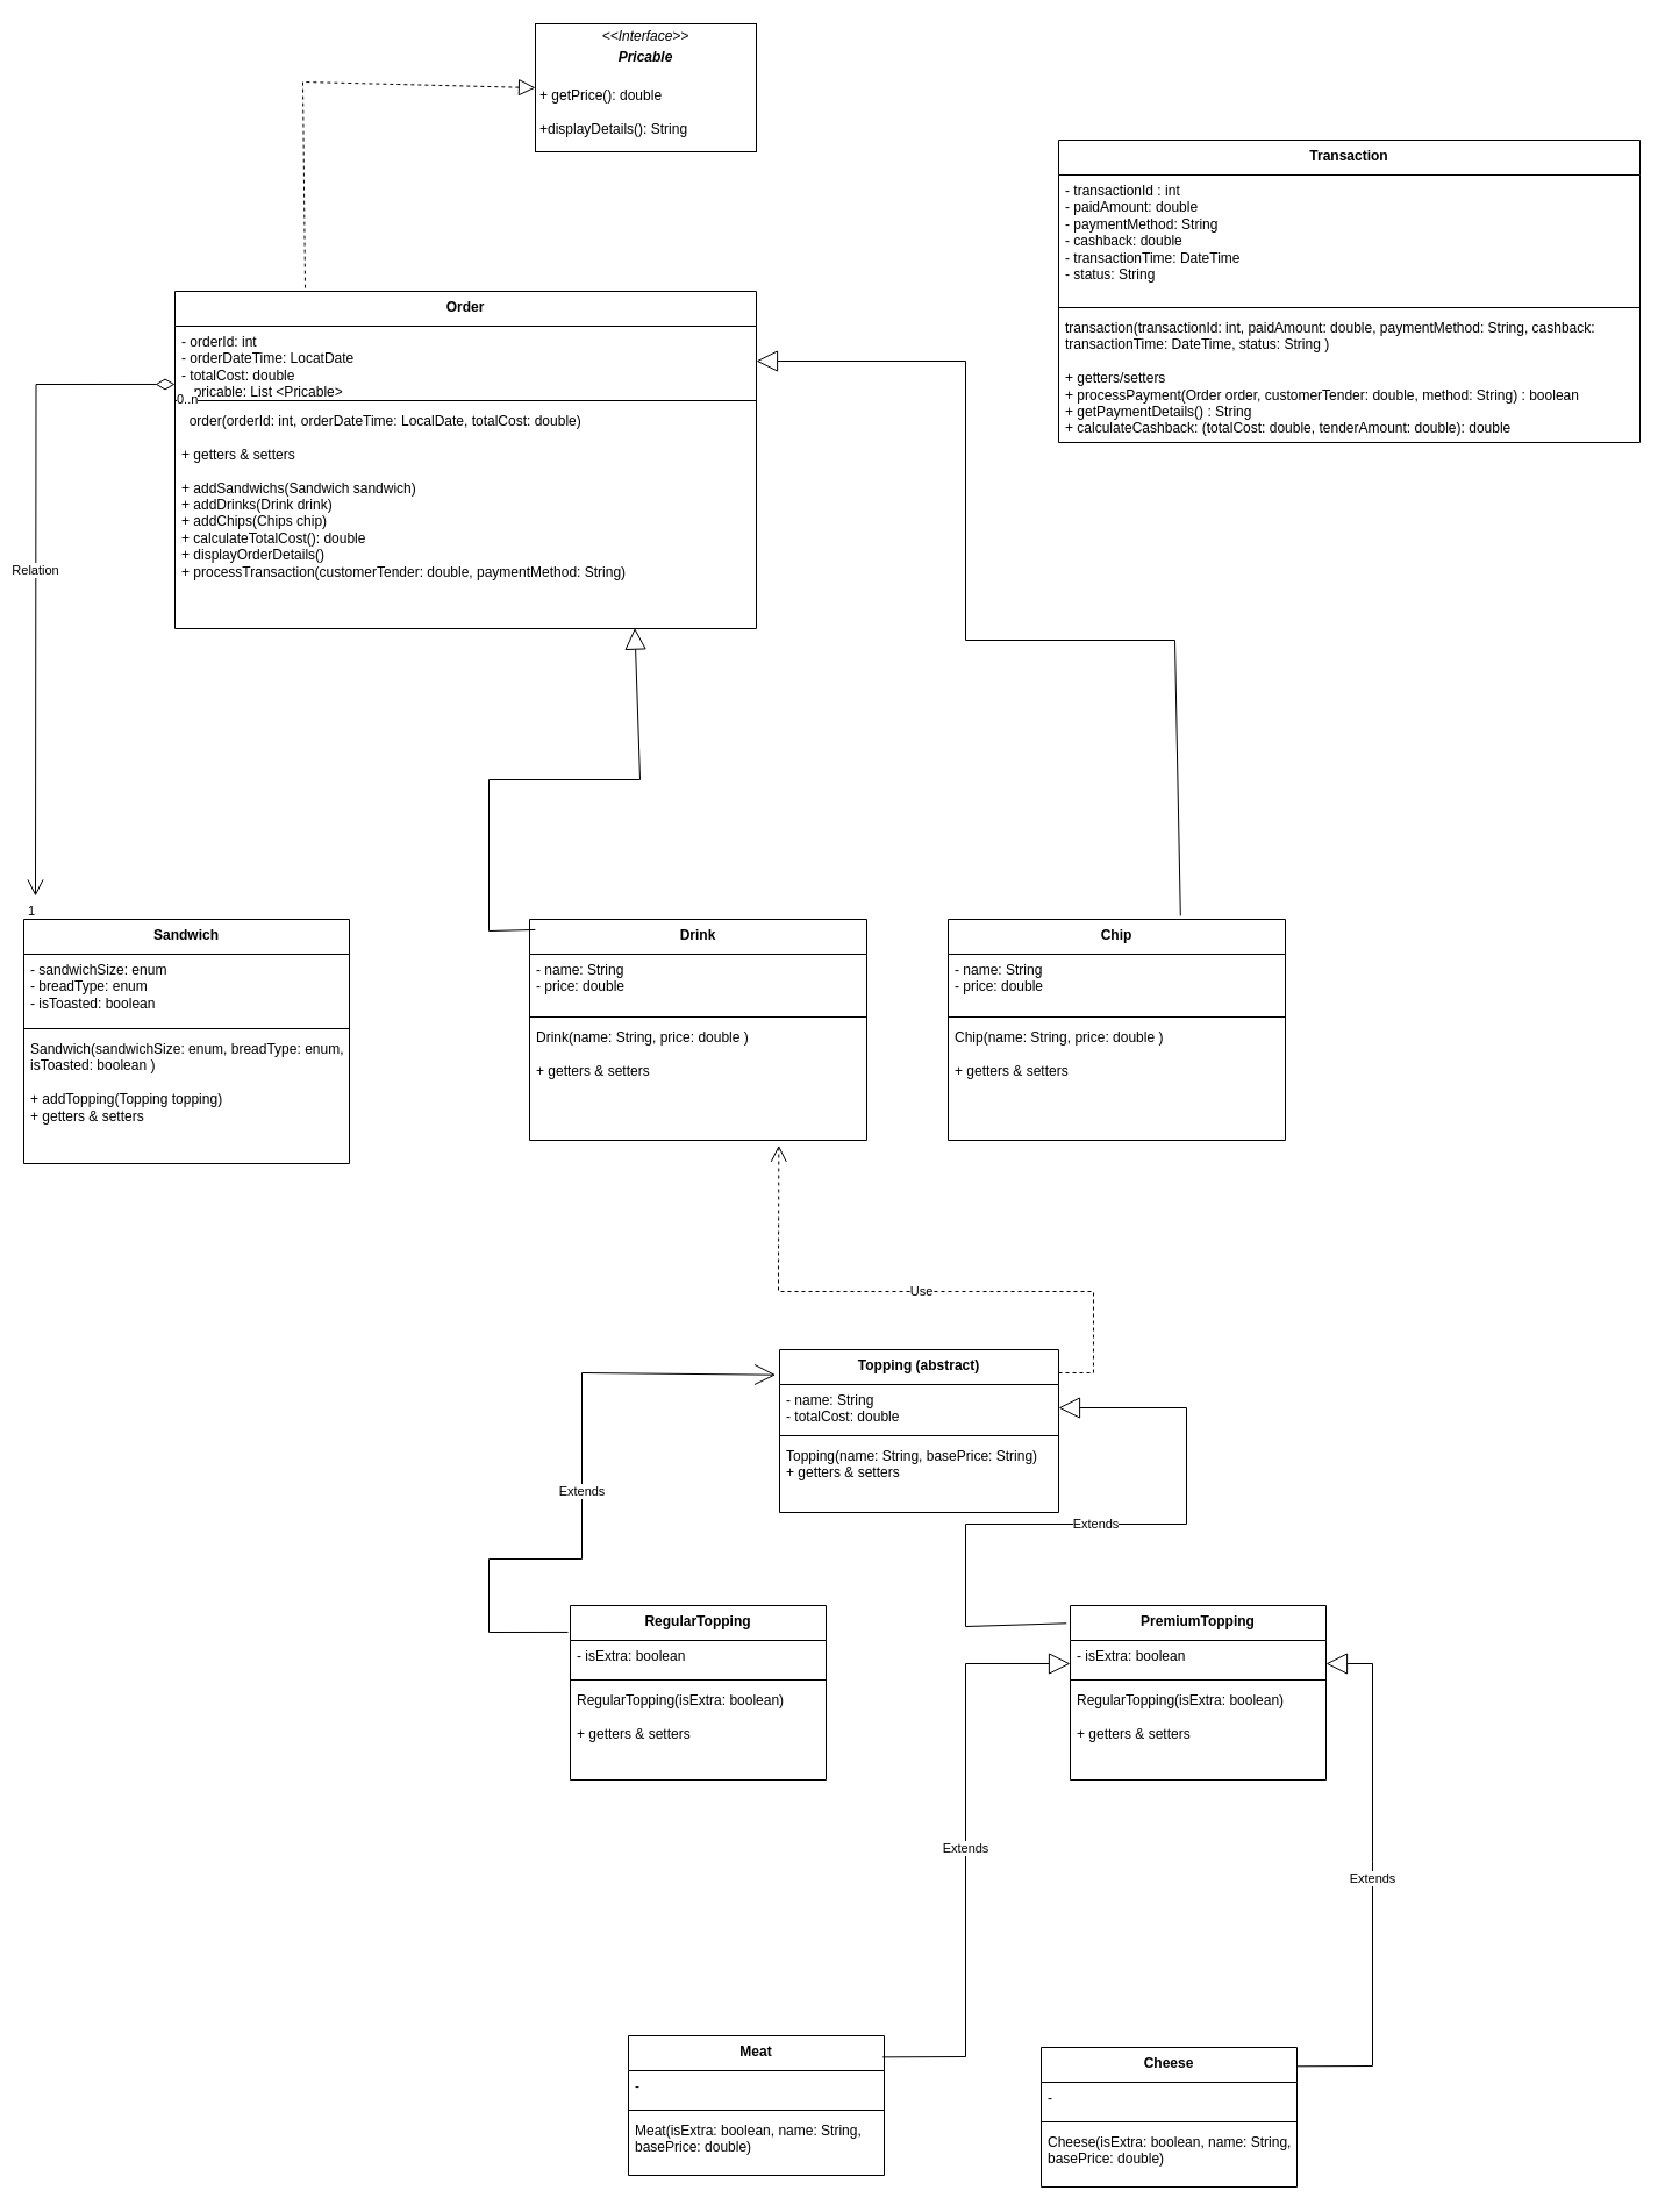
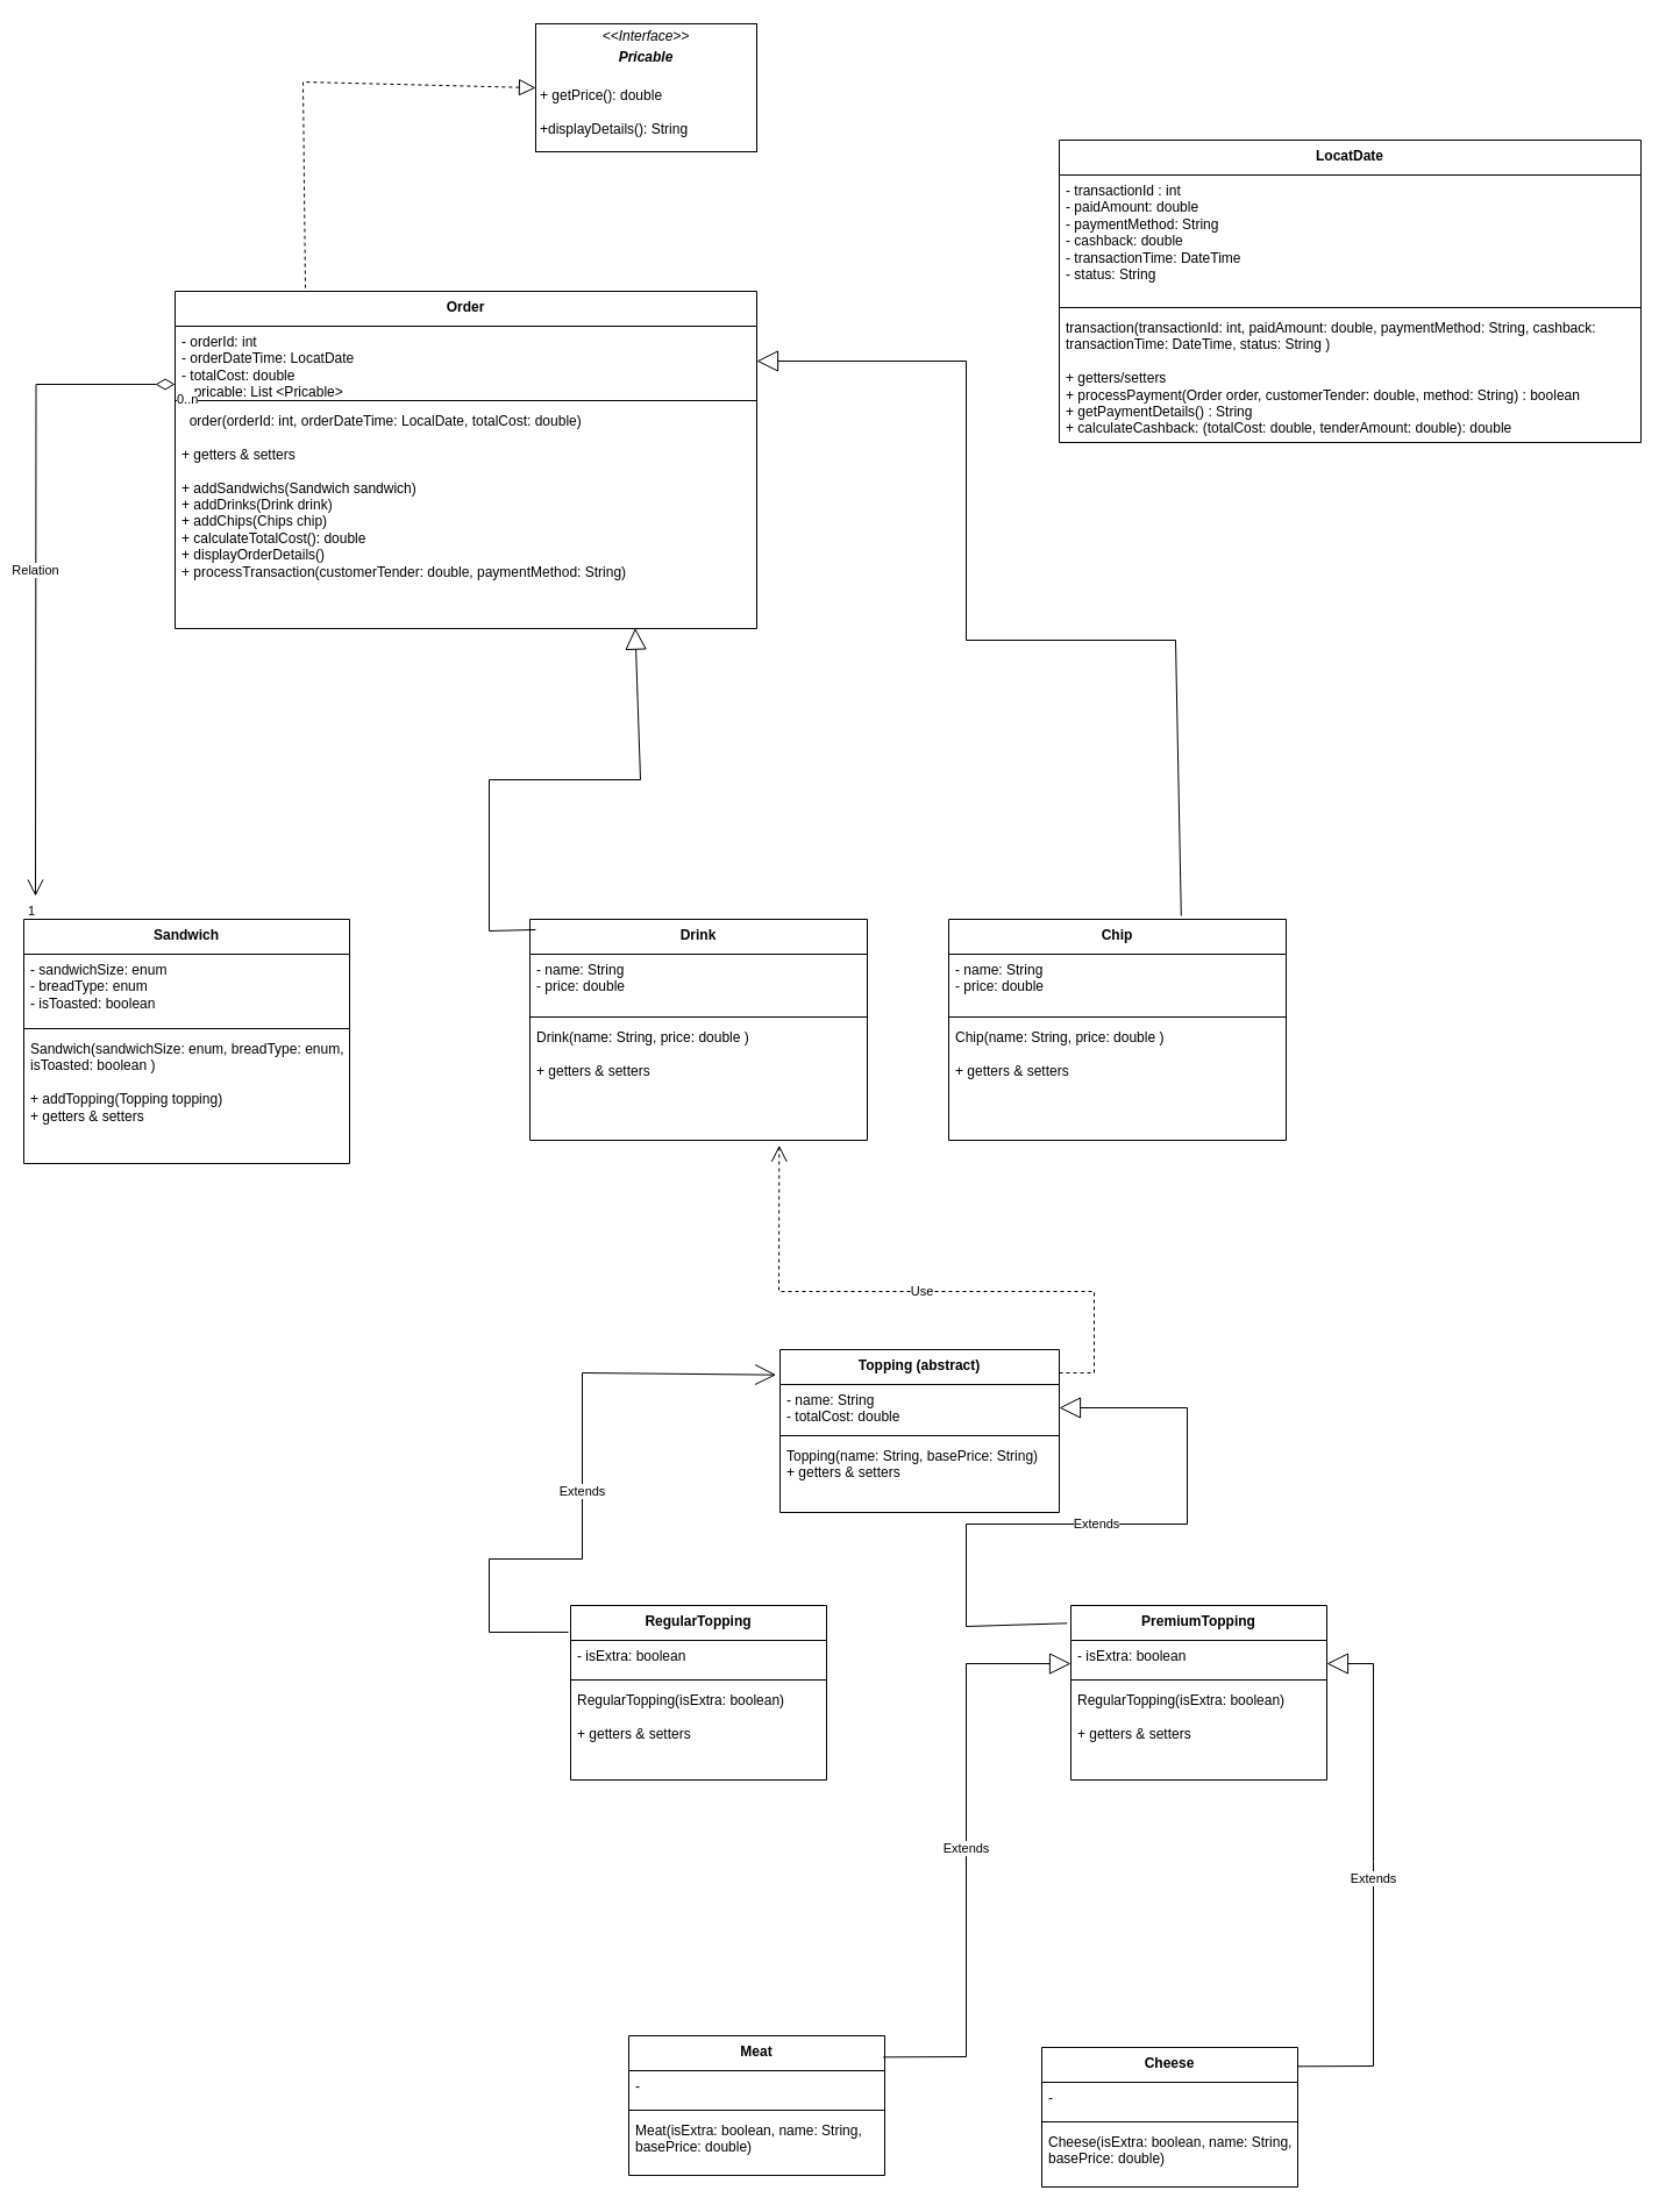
- <mxCell id="39" value="Transaction" style="swimlane;fontStyle=1;align=center;verticalAlign=top;childLayout=stackLayout;horizontal=1;startSize=30;horizontalStack=0;resizeParent=1;resizeParentMax=0;resizeLast=0;collapsible=1;marginBottom=0;whiteSpace=wrap;html=1;" vertex="1" parent="1"><mxGeometry x="910" y="120" width="500" height="260" as="geometry"><mxRectangle x="280" y="40" width="70" height="30" as="alternateBounds" /></mxGeometry></mxCell>
+ <mxCell id="39" value="LocatDate" style="swimlane;fontStyle=1;align=center;verticalAlign=top;childLayout=stackLayout;horizontal=1;startSize=30;horizontalStack=0;resizeParent=1;resizeParentMax=0;resizeLast=0;collapsible=1;marginBottom=0;whiteSpace=wrap;html=1;" vertex="1" parent="1"><mxGeometry x="910" y="120" width="500" height="260" as="geometry"><mxRectangle x="280" y="40" width="70" height="30" as="alternateBounds" /></mxGeometry></mxCell>
